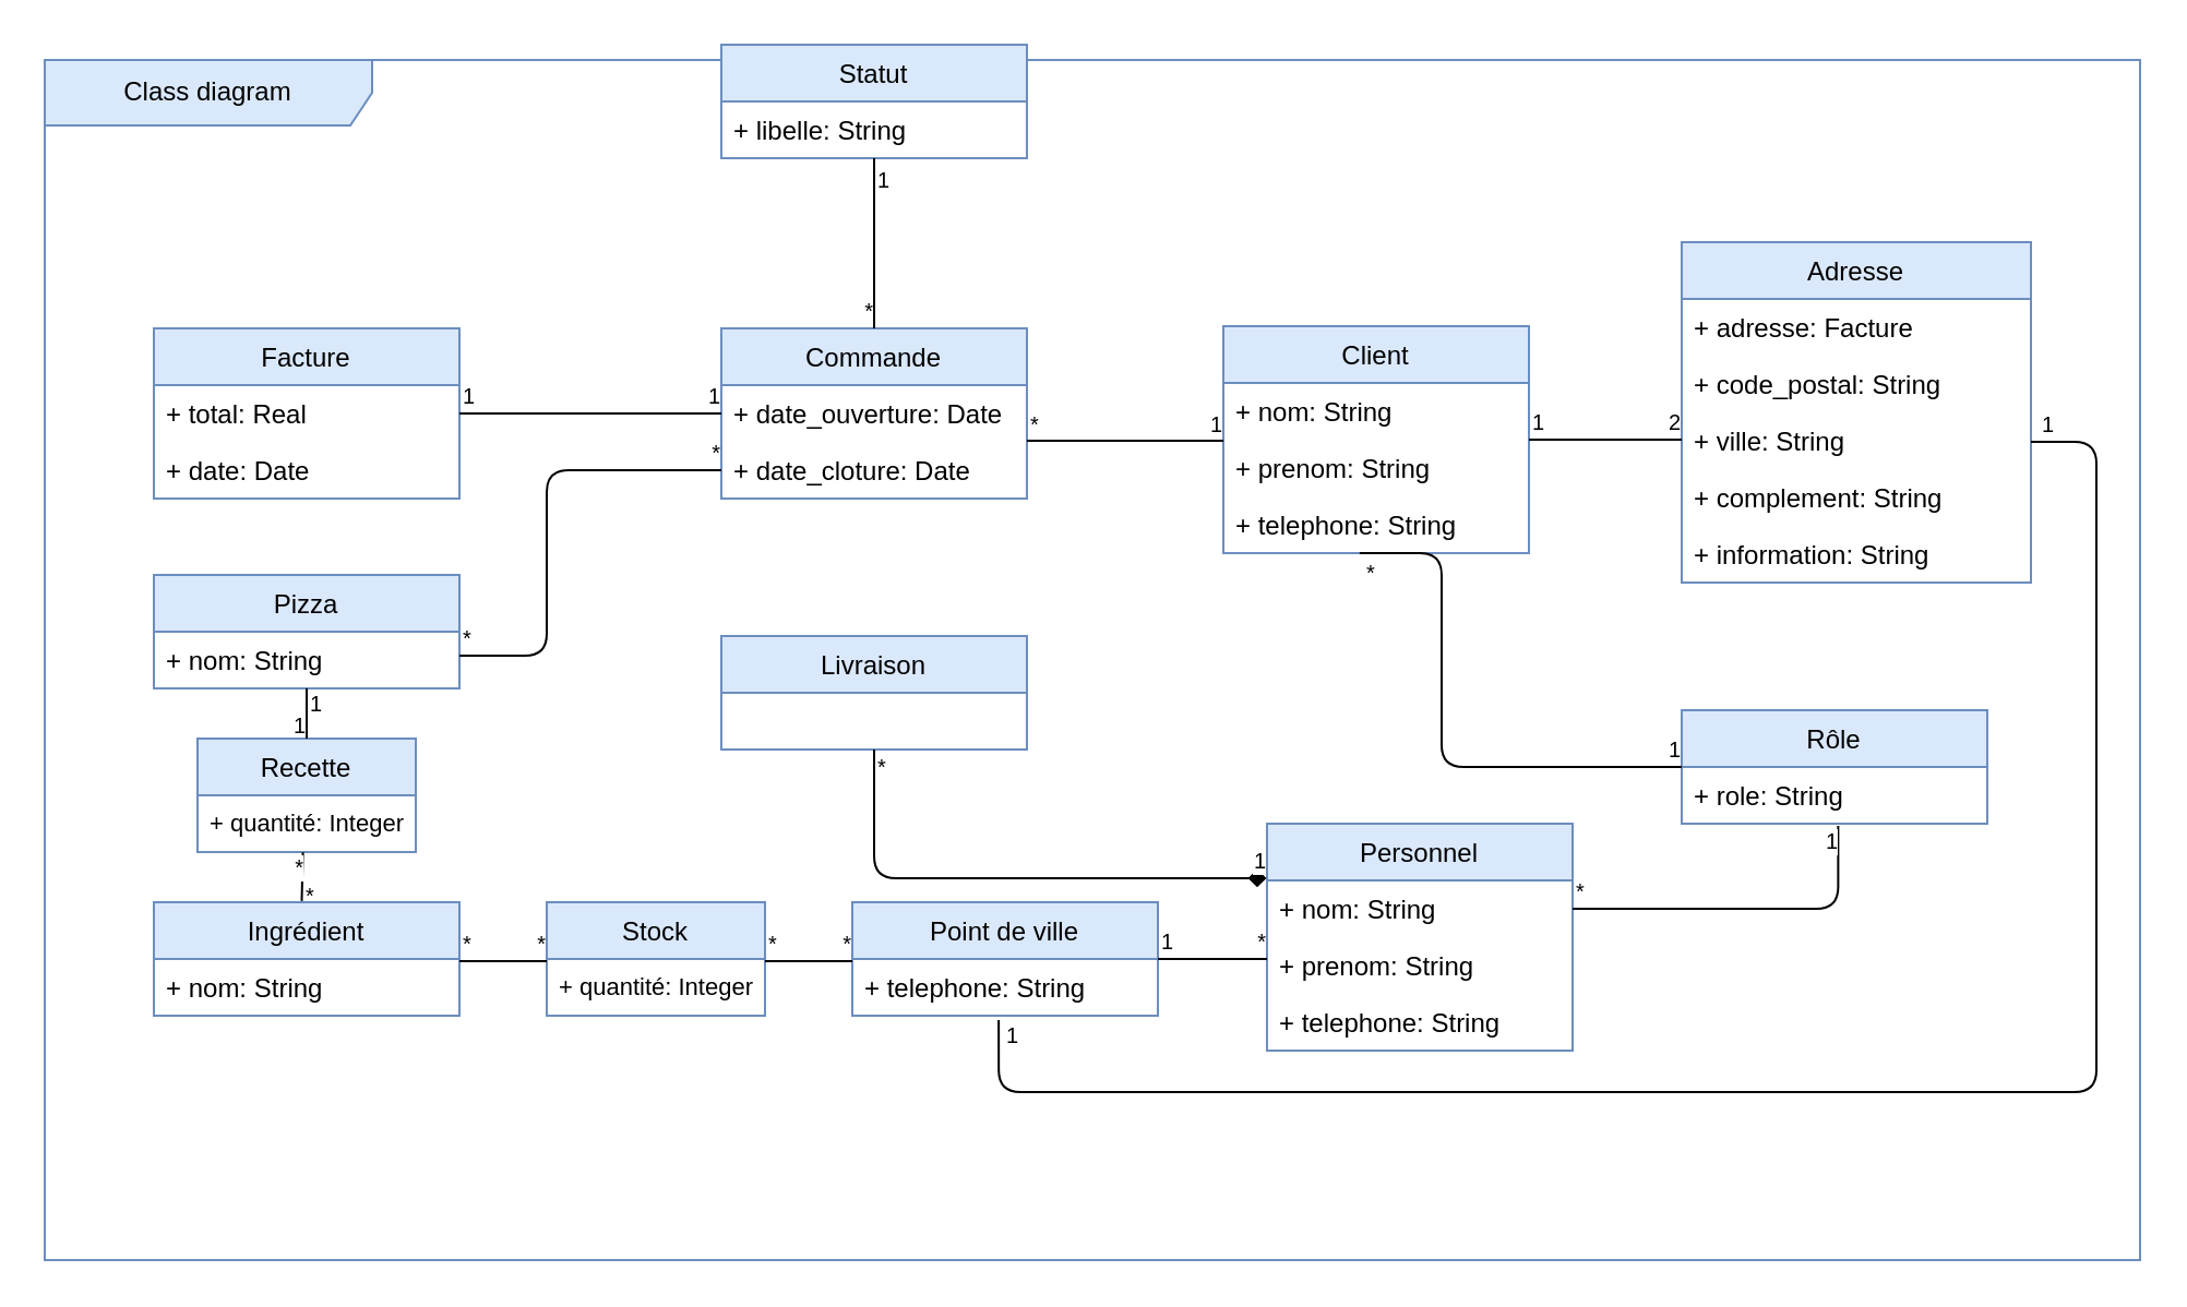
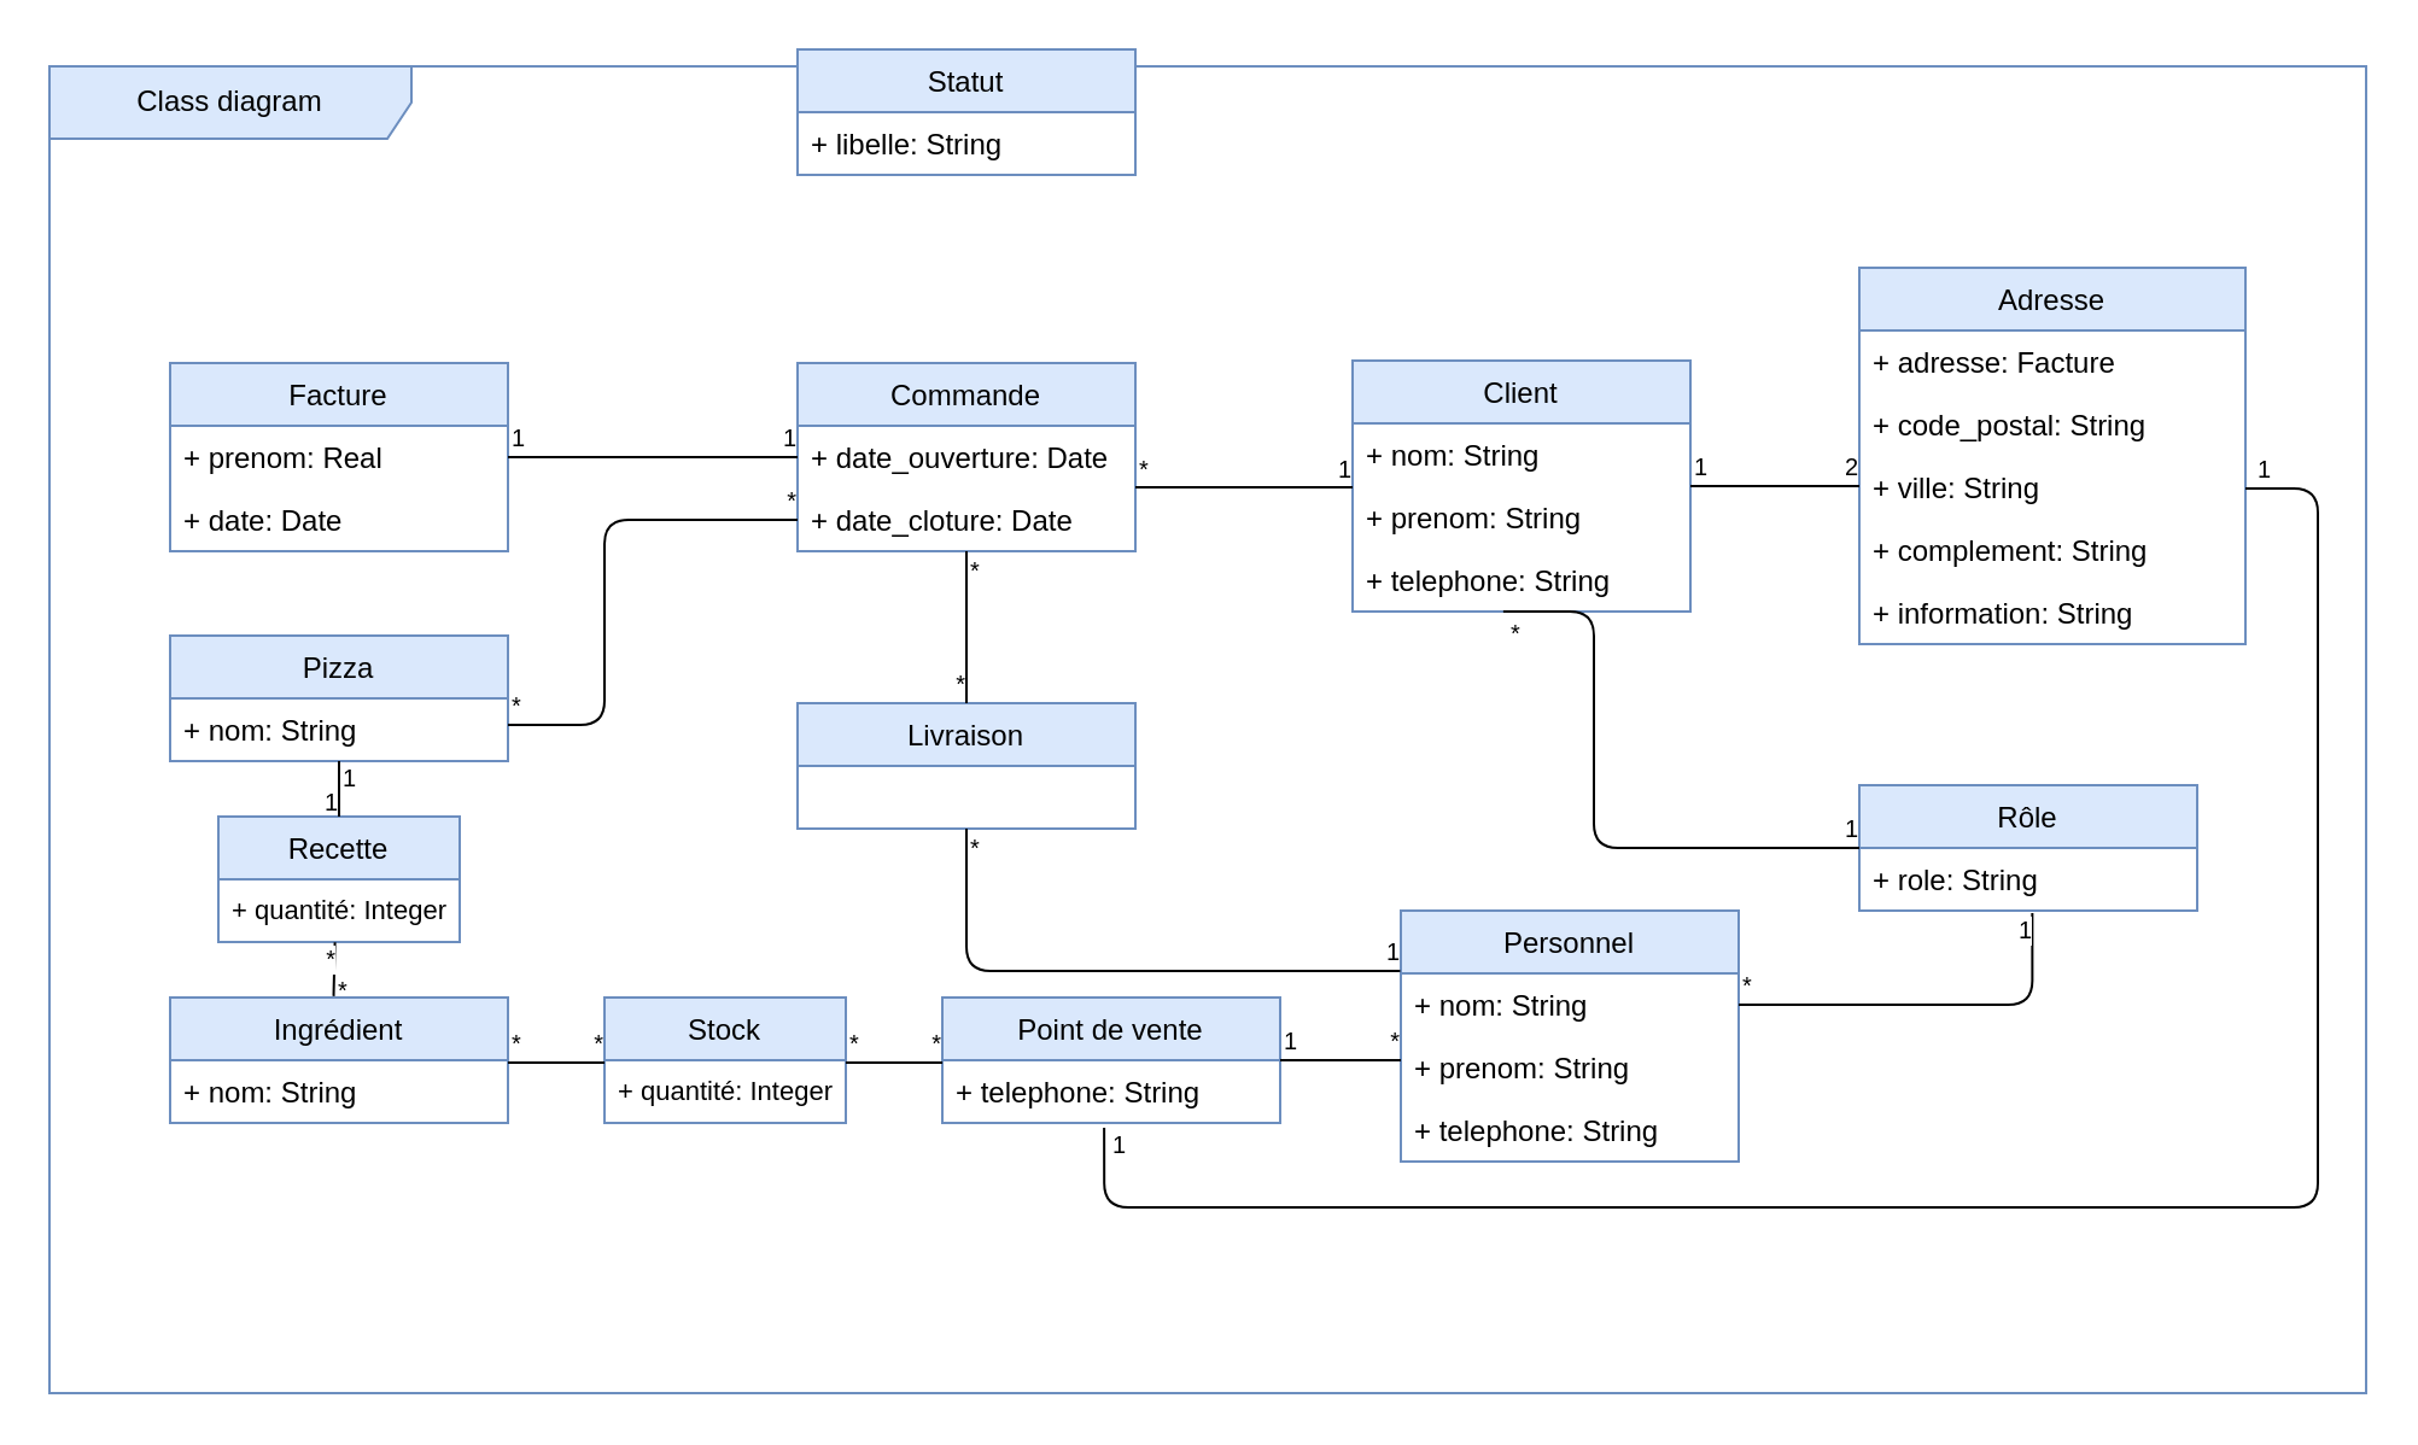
- <mxCell id="40" value="" style="endArrow=none;html=1;edgeStyle=orthogonalEdgeStyle;entryX=0.5;entryY=0;entryDx=0;entryDy=0;exitX=0.5;exitY=1;exitDx=0;exitDy=0;exitPerimeter=0;" edge="1" parent="1" source="18" target="9"><mxGeometry relative="1" as="geometry"><mxPoint x="400" y="90" as="sourcePoint" /><mxPoint x="560" y="70" as="targetPoint" /></mxGeometry></mxCell>
- <mxCell id="41" value="1" style="resizable=0;html=1;align=left;verticalAlign=bottom;labelBackgroundColor=#ffffff;fontSize=10;" connectable="0" vertex="1" parent="40"><mxGeometry x="-1" relative="1" as="geometry"><mxPoint y="18" as="offset" /></mxGeometry></mxCell>
- <mxCell id="42" value="*" style="resizable=0;html=1;align=right;verticalAlign=bottom;labelBackgroundColor=#ffffff;fontSize=10;" connectable="0" vertex="1" parent="40"><mxGeometry x="1" relative="1" as="geometry" /></mxCell>
- <mxCell id="15" value="+ total: Real" style="text;strokeColor=none;fillColor=none;align=left;verticalAlign=top;spacingLeft=4;spacingRight=4;overflow=hidden;rotatable=0;points=[[0,0.5],[1,0.5]];portConstraint=eastwest;" parent="14" vertex="1"><mxGeometry y="26" width="140" height="26" as="geometry" /></mxCell>
+ <mxCell id="15" value="+ prenom: Real" style="text;strokeColor=none;fillColor=none;align=left;verticalAlign=top;spacingLeft=4;spacingRight=4;overflow=hidden;rotatable=0;points=[[0,0.5],[1,0.5]];portConstraint=eastwest;" parent="14" vertex="1"><mxGeometry y="26" width="140" height="26" as="geometry" /></mxCell>
+ <mxCell id="46" value="" style="endArrow=none;html=1;edgeStyle=orthogonalEdgeStyle;entryX=0.5;entryY=0;entryDx=0;entryDy=0;exitX=0.5;exitY=1;exitDx=0;exitDy=0;" edge="1" parent="1" source="9" target="36"><mxGeometry relative="1" as="geometry"><mxPoint x="400" y="250" as="sourcePoint" /><mxPoint x="560" y="230" as="targetPoint" /></mxGeometry></mxCell>
+ <mxCell id="47" value="*" style="resizable=0;html=1;align=left;verticalAlign=bottom;labelBackgroundColor=#ffffff;fontSize=10;" connectable="0" vertex="1" parent="46"><mxGeometry x="-1" relative="1" as="geometry"><mxPoint y="16" as="offset" /></mxGeometry></mxCell>
+ <mxCell id="48" value="*" style="resizable=0;html=1;align=right;verticalAlign=bottom;labelBackgroundColor=#ffffff;fontSize=10;" connectable="0" vertex="1" parent="46"><mxGeometry x="1" relative="1" as="geometry" /></mxCell>
- <mxCell id="74" value="" style="endArrow=diamond;html=1;edgeStyle=orthogonalEdgeStyle;exitX=0.5;exitY=1;exitDx=0;exitDy=0;entryX=-0.002;entryY=0.24;entryDx=0;entryDy=0;entryPerimeter=0;" edge="1" parent="1" source="36" target="32"><mxGeometry relative="1" as="geometry"><mxPoint x="390" y="320" as="sourcePoint" /><mxPoint x="578" y="402" as="targetPoint" /><Array as="points"><mxPoint x="400" y="402" /></Array></mxGeometry></mxCell>
+ <mxCell id="74" value="" style="endArrow=none;html=1;edgeStyle=orthogonalEdgeStyle;exitX=0.5;exitY=1;exitDx=0;exitDy=0;entryX=-0.002;entryY=0.24;entryDx=0;entryDy=0;entryPerimeter=0;" edge="1" parent="1" source="36" target="32"><mxGeometry relative="1" as="geometry"><mxPoint x="390" y="320" as="sourcePoint" /><mxPoint x="578" y="402" as="targetPoint" /><Array as="points"><mxPoint x="400" y="402" /></Array></mxGeometry></mxCell>
- <mxCell id="25" value="Point de ville" style="swimlane;fontStyle=0;childLayout=stackLayout;horizontal=1;startSize=26;fillColor=#dae8fc;horizontalStack=0;resizeParent=1;resizeParentMax=0;resizeLast=0;collapsible=1;marginBottom=0;strokeColor=#6c8ebf;" parent="1" vertex="1"><mxGeometry x="390" y="413" width="140" height="52" as="geometry" /></mxCell>
+ <mxCell id="25" value="Point de vente" style="swimlane;fontStyle=0;childLayout=stackLayout;horizontal=1;startSize=26;fillColor=#dae8fc;horizontalStack=0;resizeParent=1;resizeParentMax=0;resizeLast=0;collapsible=1;marginBottom=0;strokeColor=#6c8ebf;" parent="1" vertex="1"><mxGeometry x="390" y="413" width="140" height="52" as="geometry" /></mxCell>
